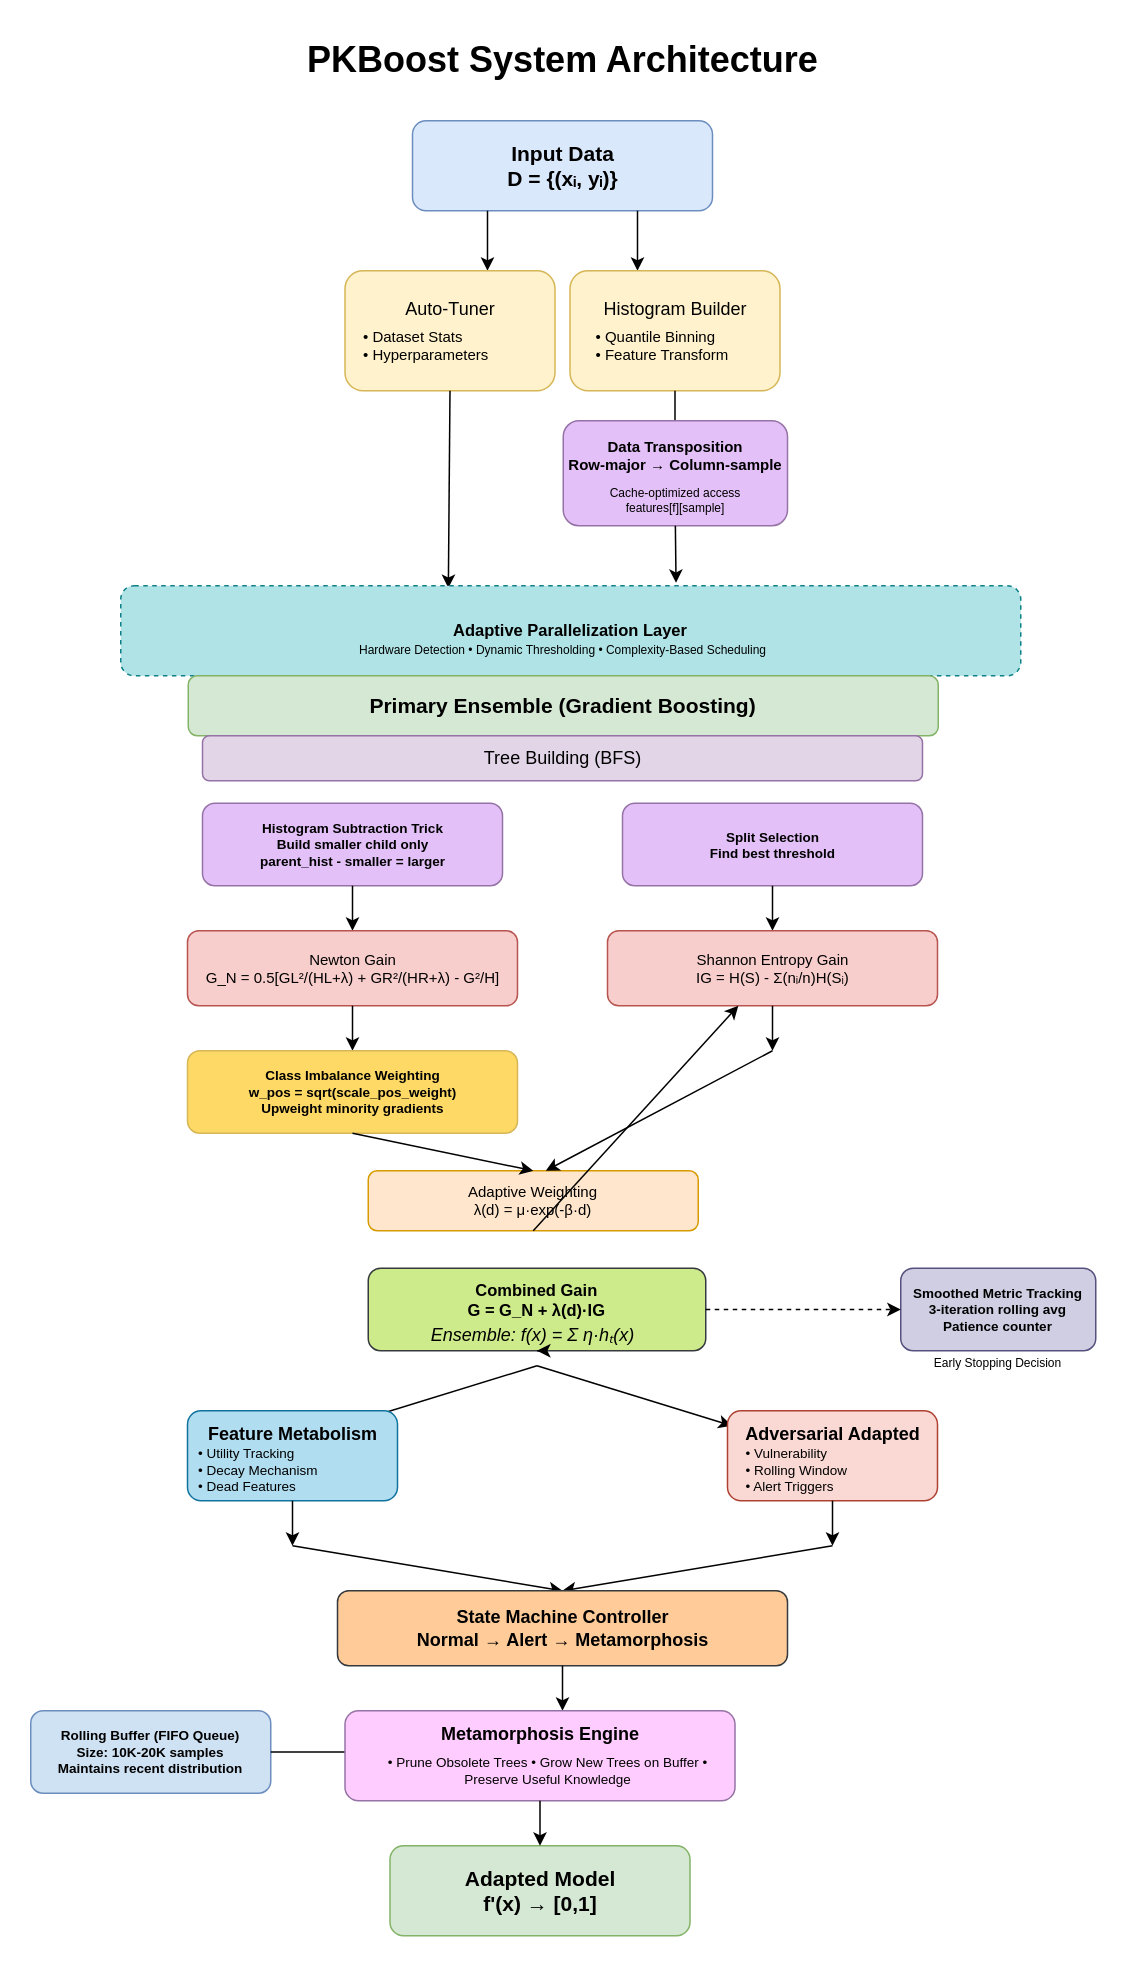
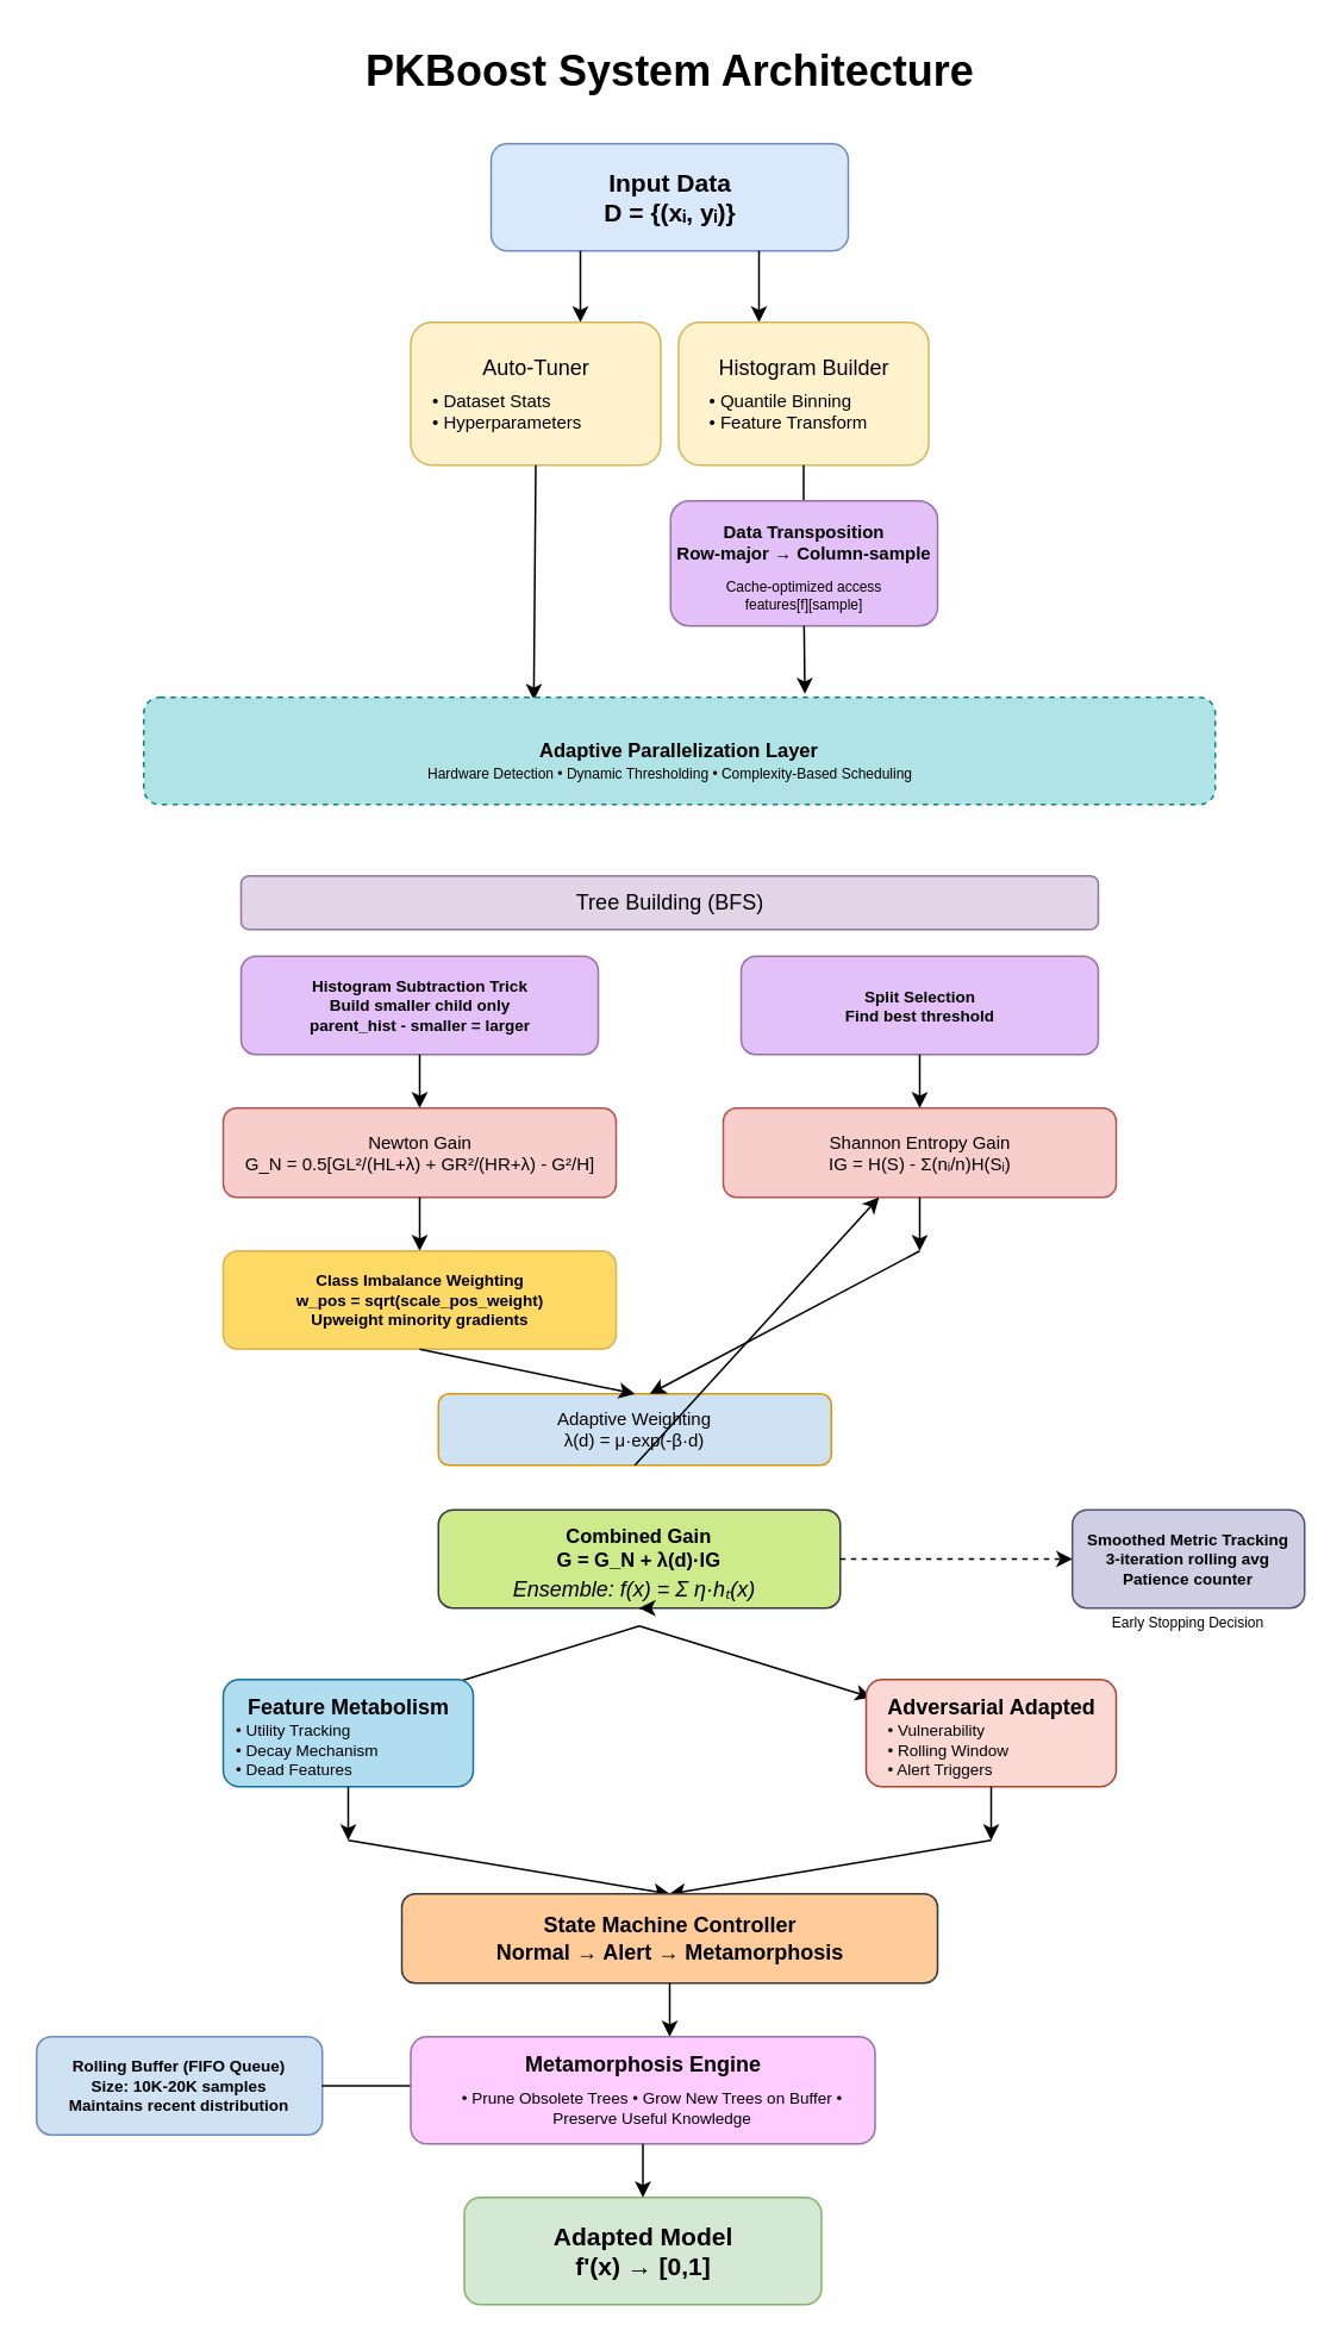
- <mxCell id="17" value="Primary Ensemble (Gradient Boosting)" style="rounded=1;whiteSpace=wrap;html=1;fillColor=#d5e8d4;strokeColor=#82b366;fontSize=14;fontStyle=1" parent="1" vertex="1"><mxGeometry x="125" y="450" width="500" height="40" as="geometry" /></mxCell>
- <mxCell id="28" value="Adaptive Weighting&lt;br&gt;λ(d) = μ·exp(-β·d)" style="rounded=1;whiteSpace=wrap;html=1;fillColor=#ffe6cc;strokeColor=#d79b00;fontSize=10;" parent="1" vertex="1"><mxGeometry x="245" y="780" width="220" height="40" as="geometry" /></mxCell>
+ <mxCell id="28" value="Adaptive Weighting&lt;br&gt;λ(d) = μ·exp(-β·d)" style="rounded=1;whiteSpace=wrap;html=1;fillColor=#cfe2f3;strokeColor=#d79b00;fontSize=10;" parent="1" vertex="1"><mxGeometry x="245" y="780" width="220" height="40" as="geometry" /></mxCell>
